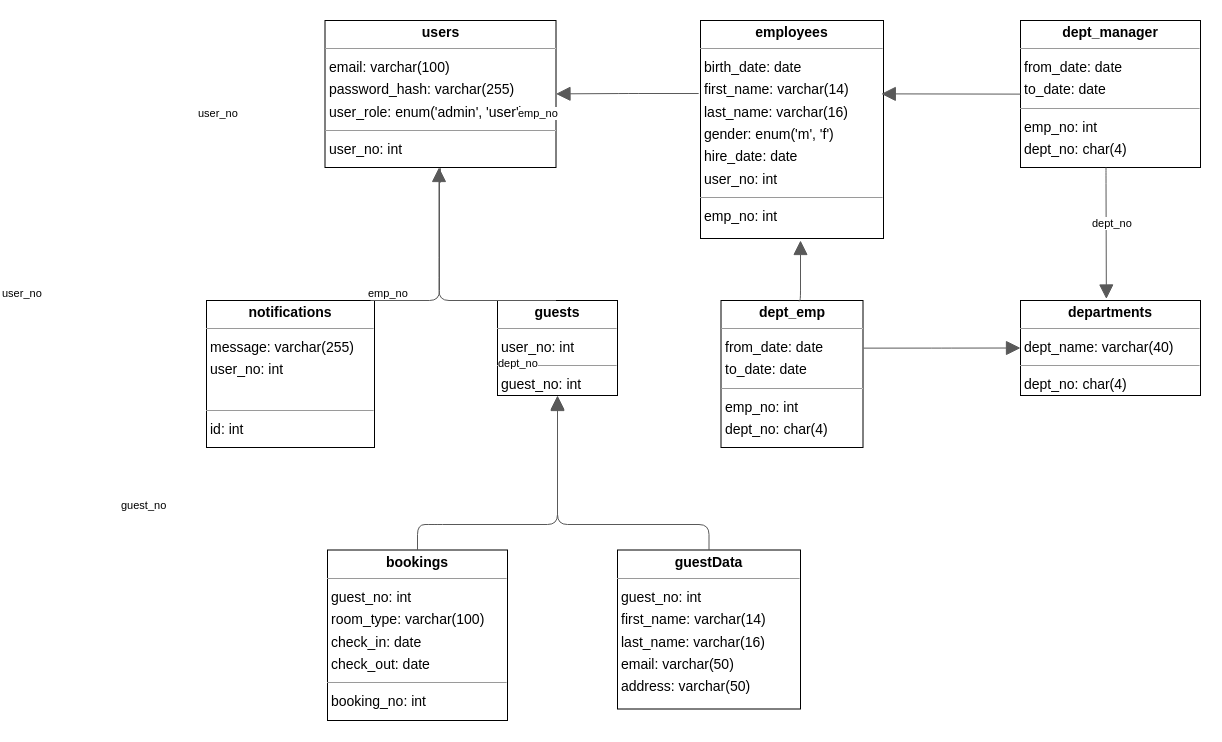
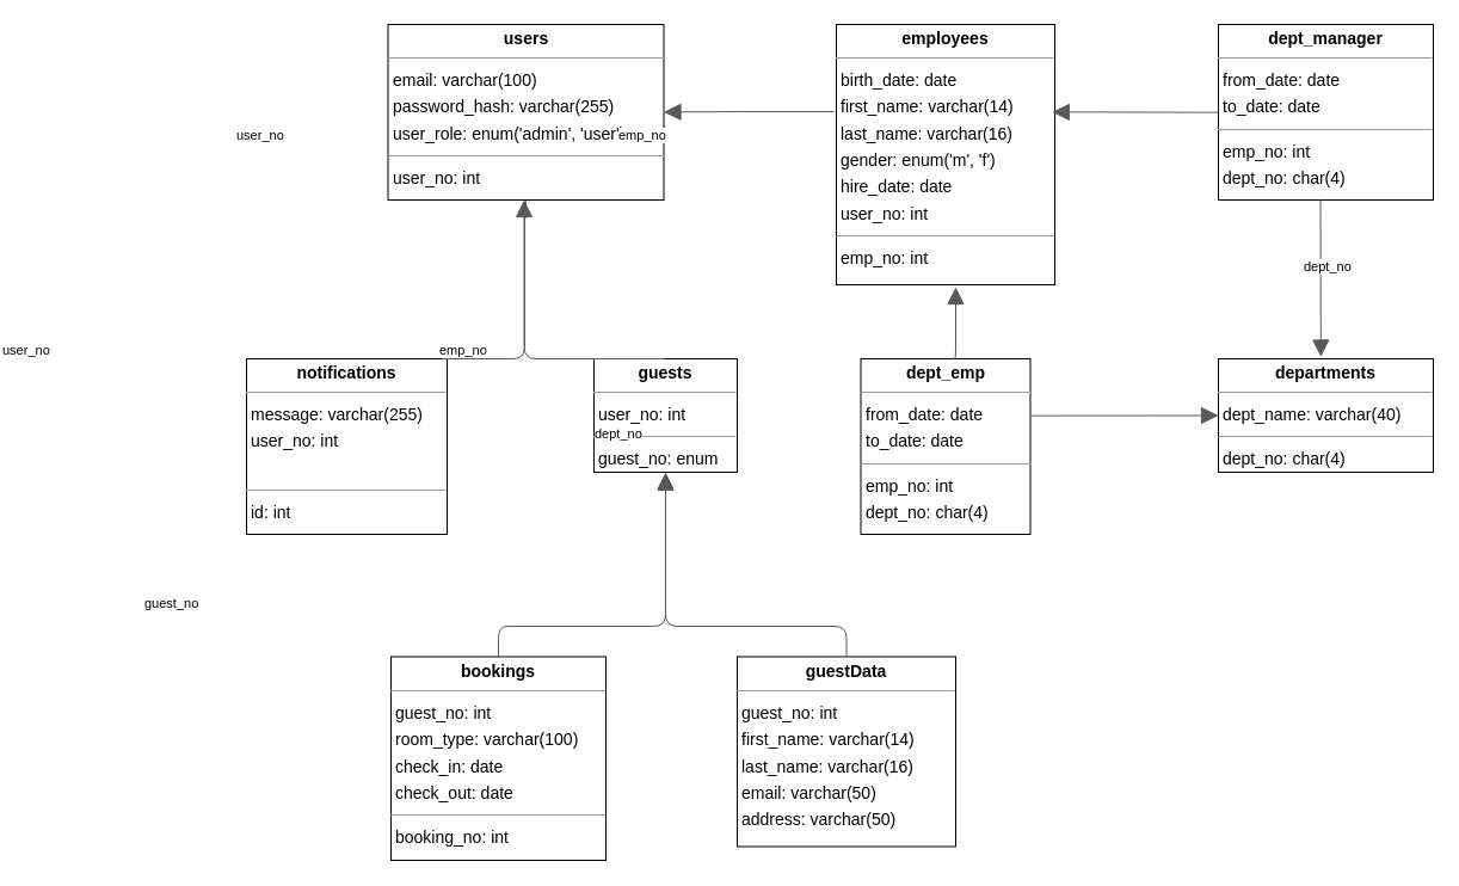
- <mxCell id="8" value="&lt;p style=&quot;margin:0px;margin-top:4px;text-align:center;&quot;&gt;&lt;b&gt;guests&lt;/b&gt;&lt;/p&gt;&lt;hr size=&quot;1&quot;/&gt;&lt;p style=&quot;margin:0 0 0 4px;line-height:1.6;&quot;&gt; user_no: int&lt;/p&gt;&lt;hr size=&quot;1&quot;/&gt;&lt;p style=&quot;margin:0 0 0 4px;line-height:1.6;&quot;&gt; guest_no: int&lt;/p&gt;" style="verticalAlign=top;align=left;overflow=fill;fontSize=14;fontFamily=Helvetica;html=1;rounded=0;shadow=0;comic=0;labelBackgroundColor=none;strokeWidth=1;" parent="1" vertex="1"><mxGeometry x="311" y="300" width="120" height="95" as="geometry" /></mxCell>
+ <mxCell id="8" value="&lt;p style=&quot;margin:0px;margin-top:4px;text-align:center;&quot;&gt;&lt;b&gt;guests&lt;/b&gt;&lt;/p&gt;&lt;hr size=&quot;1&quot;/&gt;&lt;p style=&quot;margin:0 0 0 4px;line-height:1.6;&quot;&gt; user_no: int&lt;/p&gt;&lt;hr size=&quot;1&quot;/&gt;&lt;p style=&quot;margin:0 0 0 4px;line-height:1.6;&quot;&gt; guest_no: enum&lt;/p&gt;" style="verticalAlign=top;align=left;overflow=fill;fontSize=14;fontFamily=Helvetica;html=1;rounded=0;shadow=0;comic=0;labelBackgroundColor=none;strokeWidth=1;" parent="1" vertex="1"><mxGeometry x="311" y="300" width="120" height="95" as="geometry" /></mxCell>
